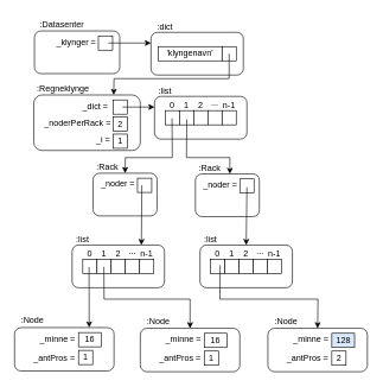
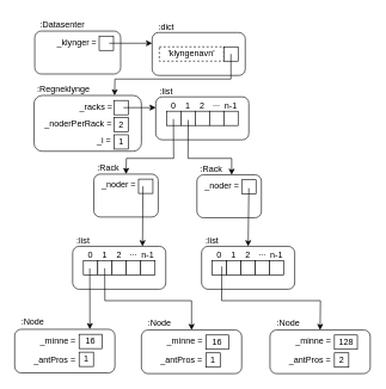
- <mxCell id="24" value="'klyngenavn'" style="rounded=0;whiteSpace=wrap;html=1;" parent="21" vertex="1"><mxGeometry x="20" y="43" width="90" height="20" as="geometry" /></mxCell>
+ <mxCell id="24" value="'klyngenavn'" style="rounded=0;whiteSpace=wrap;html=1;dashed=1;" parent="21" vertex="1"><mxGeometry x="20" y="43" width="90" height="20" as="geometry" /></mxCell>
- <mxCell id="88" value="_dict =" style="text;html=1;strokeColor=none;fillColor=none;align=center;verticalAlign=middle;whiteSpace=wrap;rounded=0;" parent="1" vertex="1"><mxGeometry x="104" y="135" width="60" height="30" as="geometry" /></mxCell>
+ <mxCell id="88" value="_racks =" style="text;html=1;strokeColor=none;fillColor=none;align=center;verticalAlign=middle;whiteSpace=wrap;rounded=0;" parent="1" vertex="1"><mxGeometry x="104" y="135" width="60" height="30" as="geometry" /></mxCell>
- <mxCell id="31" value="128" style="rounded=0;whiteSpace=wrap;html=1;fillColor=#dae8fc;" vertex="1" parent="27"><mxGeometry x="90" y="27" width="32" height="20" as="geometry" /></mxCell>
+ <mxCell id="31" value="128" style="rounded=0;whiteSpace=wrap;html=1;" vertex="1" parent="27"><mxGeometry x="90" y="27" width="32" height="20" as="geometry" /></mxCell>
